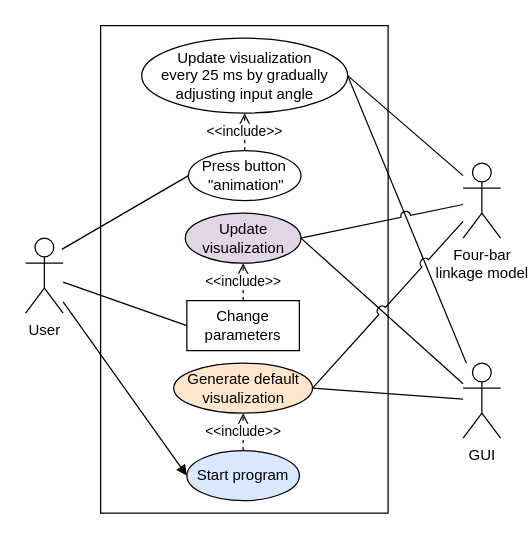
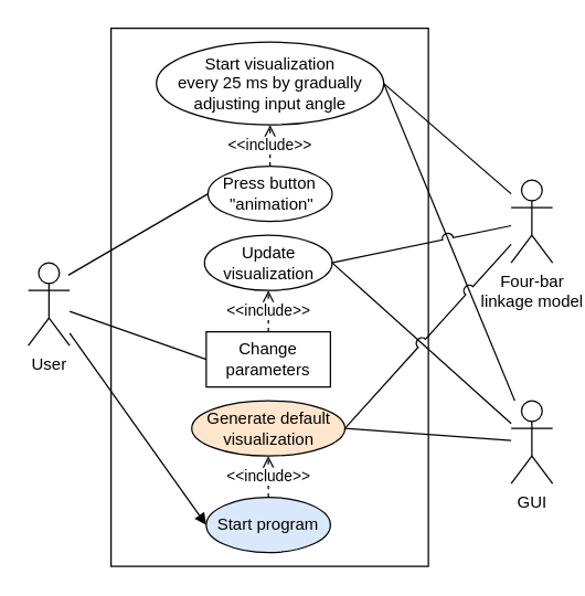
- <mxCell id="19" value="Update visualization&lt;div&gt;every 25 ms by gradually adjusting input angle&lt;/div&gt;" style="ellipse;whiteSpace=wrap;html=1;align=center;" parent="1" vertex="1"><mxGeometry x="112.87" y="30" width="164.75" height="60" as="geometry" /></mxCell>
+ <mxCell id="19" value="Start visualization&lt;div&gt;every 25 ms by gradually adjusting input angle&lt;/div&gt;" style="ellipse;whiteSpace=wrap;html=1;align=center;" parent="1" vertex="1"><mxGeometry x="112.87" y="30" width="164.75" height="60" as="geometry" /></mxCell>
- <mxCell id="14" value="Update visualization" style="ellipse;whiteSpace=wrap;html=1;align=center;fillColor=#e1d5e7;" parent="1" vertex="1"><mxGeometry x="147.75" y="170" width="92.5" height="40" as="geometry" /></mxCell>
+ <mxCell id="14" value="Update visualization" style="ellipse;whiteSpace=wrap;html=1;align=center;" parent="1" vertex="1"><mxGeometry x="147.75" y="170" width="92.5" height="40" as="geometry" /></mxCell>
